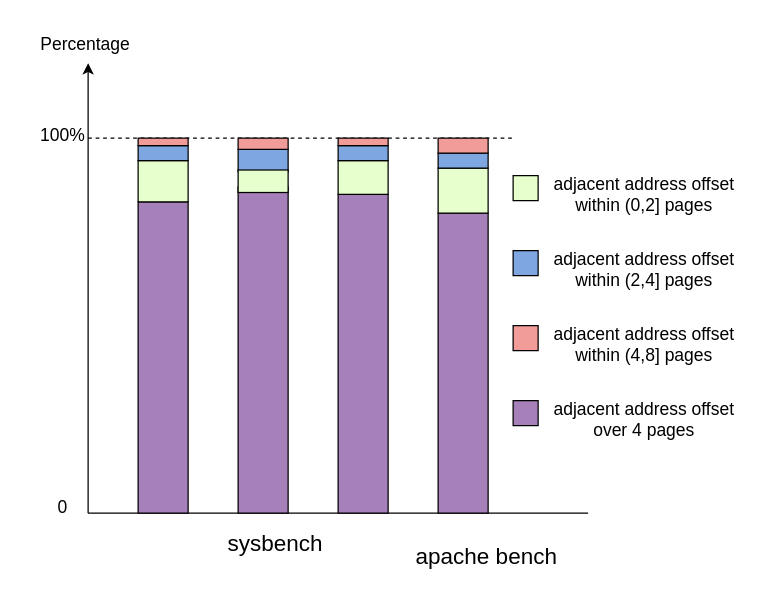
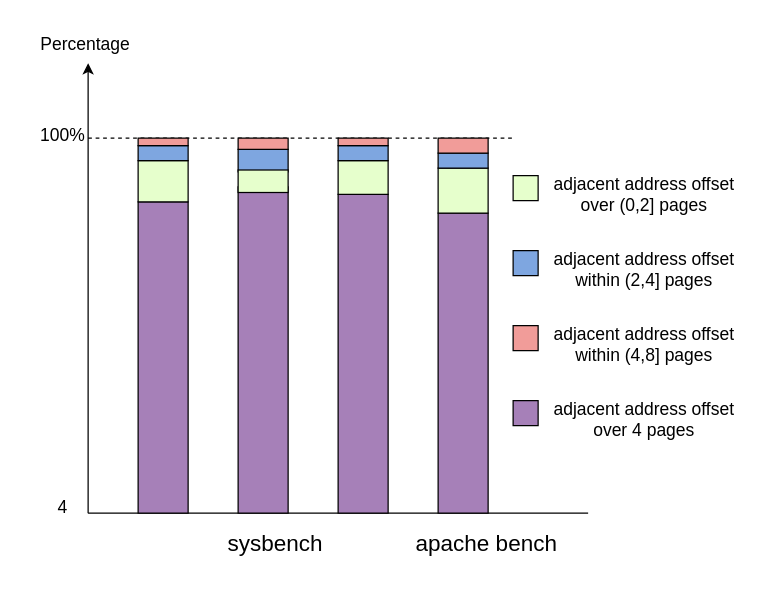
- <mxCell id="26" value="adjacent address offset within (0,2] pages" style="text;html=1;strokeColor=none;fillColor=none;align=center;verticalAlign=middle;whiteSpace=wrap;rounded=0;fontSize=14;" vertex="1" parent="1"><mxGeometry x="440" y="140" width="150" height="30" as="geometry" /></mxCell>
+ <mxCell id="26" value="adjacent address offset over (0,2] pages" style="text;html=1;strokeColor=none;fillColor=none;align=center;verticalAlign=middle;whiteSpace=wrap;rounded=0;fontSize=14;" vertex="1" parent="1"><mxGeometry x="440" y="140" width="150" height="30" as="geometry" /></mxCell>
- <mxCell id="24" value="0" style="text;html=1;strokeColor=none;fillColor=none;align=center;verticalAlign=middle;whiteSpace=wrap;rounded=0;fontSize=14;" vertex="1" parent="1"><mxGeometry x="20" y="390" width="60" height="30" as="geometry" /></mxCell>
+ <mxCell id="24" value="4" style="text;html=1;strokeColor=none;fillColor=none;align=center;verticalAlign=middle;whiteSpace=wrap;rounded=0;fontSize=14;" vertex="1" parent="1"><mxGeometry x="20" y="390" width="60" height="30" as="geometry" /></mxCell>
- <mxCell id="22" value="apache bench" style="text;html=1;strokeColor=none;fillColor=none;align=center;verticalAlign=middle;whiteSpace=wrap;rounded=0;fontSize=18;" vertex="1" parent="1"><mxGeometry x="324" y="430" width="130" height="30" as="geometry" /></mxCell>
+ <mxCell id="22" value="apache bench" style="text;html=1;strokeColor=none;fillColor=none;align=center;verticalAlign=middle;whiteSpace=wrap;rounded=0;fontSize=18;" vertex="1" parent="1"><mxGeometry x="324" y="420" width="130" height="30" as="geometry" /></mxCell>
